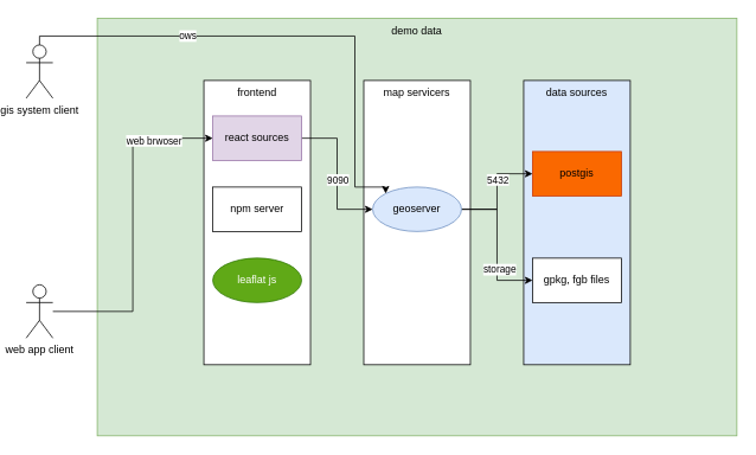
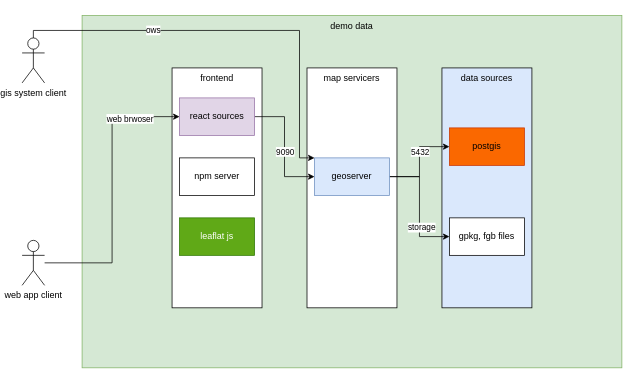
- <mxCell id="15" value="geoserver" style="ellipse;whiteSpace=wrap;html=1;fillColor=#dae8fc;strokeColor=#6c8ebf;" vertex="1" parent="1"><mxGeometry x="410" y="210" width="100" height="50" as="geometry" /></mxCell>
+ <mxCell id="15" value="geoserver" style="rounded=0;whiteSpace=wrap;html=1;fillColor=#dae8fc;strokeColor=#6c8ebf;" vertex="1" parent="1"><mxGeometry x="410" y="210" width="100" height="50" as="geometry" /></mxCell>
- <mxCell id="10" value="leaflat js" style="ellipse;whiteSpace=wrap;html=1;fillColor=#60a917;fontColor=#ffffff;strokeColor=#2D7600;" vertex="1" parent="1"><mxGeometry x="230" y="290" width="100" height="50" as="geometry" /></mxCell>
+ <mxCell id="10" value="leaflat js" style="rounded=0;whiteSpace=wrap;html=1;fillColor=#60a917;fontColor=#ffffff;strokeColor=#2D7600;" vertex="1" parent="1"><mxGeometry x="230" y="290" width="100" height="50" as="geometry" /></mxCell>
